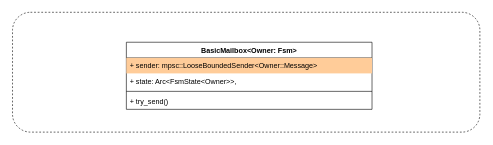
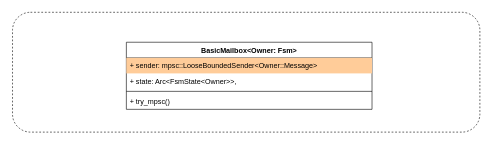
- <mxCell id="6" value="+ try_send()" style="text;strokeColor=none;fillColor=none;align=left;verticalAlign=top;spacingLeft=4;spacingRight=4;overflow=hidden;rotatable=0;points=[[0,0.5],[1,0.5]];portConstraint=eastwest;" vertex="1" parent="2"><mxGeometry y="86" width="410" height="26" as="geometry" /></mxCell>
+ <mxCell id="6" value="+ try_mpsc()" style="text;strokeColor=none;fillColor=none;align=left;verticalAlign=top;spacingLeft=4;spacingRight=4;overflow=hidden;rotatable=0;points=[[0,0.5],[1,0.5]];portConstraint=eastwest;" vertex="1" parent="2"><mxGeometry y="86" width="410" height="26" as="geometry" /></mxCell>
